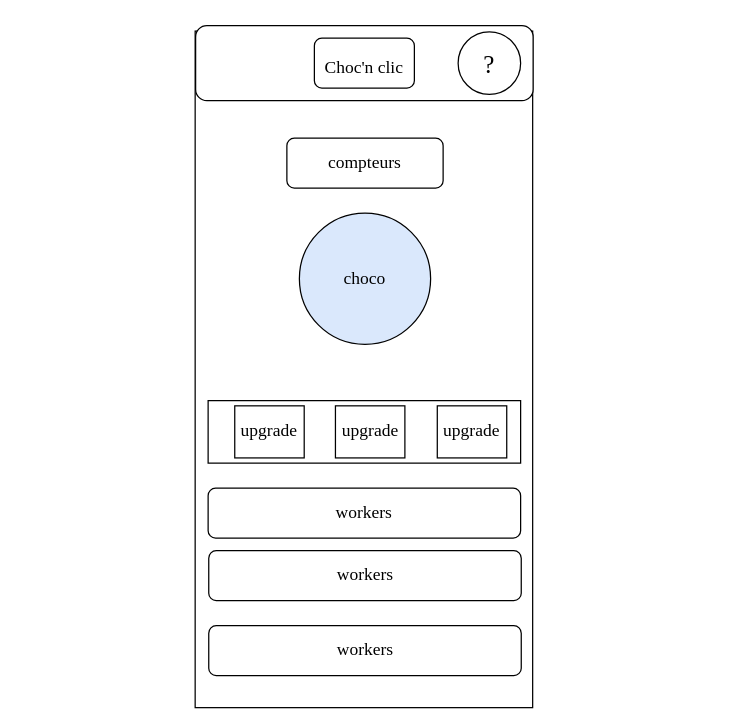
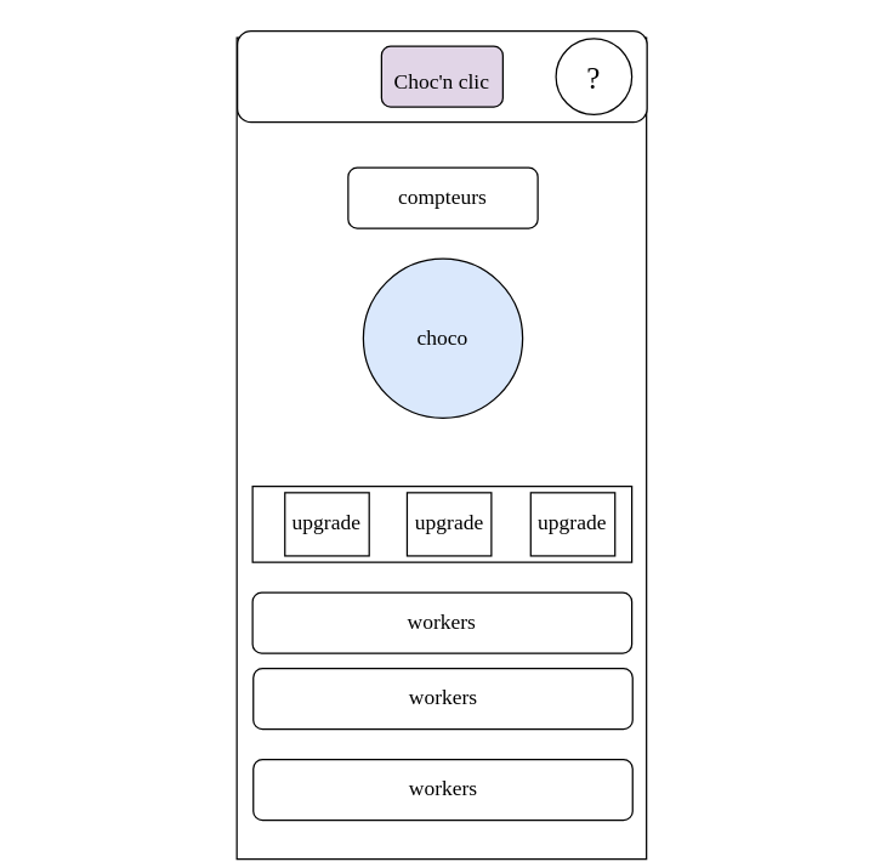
- <mxCell id="6" value="&lt;font style=&quot;font-size: 14px;&quot;&gt;Choc'n clic&lt;/font&gt;" style="rounded=1;whiteSpace=wrap;html=1;sketch=0;hachureGap=4;jiggle=2;curveFitting=1;fontFamily=Architects Daughter;fontSource=https%3A%2F%2Ffonts.googleapis.com%2Fcss%3Ffamily%3DArchitects%2BDaughter;fontSize=20;" parent="4" vertex="1"><mxGeometry x="95" y="10" width="80" height="40" as="geometry" /></mxCell>
+ <mxCell id="6" value="&lt;font style=&quot;font-size: 14px;&quot;&gt;Choc'n clic&lt;/font&gt;" style="rounded=1;whiteSpace=wrap;html=1;sketch=0;hachureGap=4;jiggle=2;curveFitting=1;fontFamily=Architects Daughter;fontSource=https%3A%2F%2Ffonts.googleapis.com%2Fcss%3Ffamily%3DArchitects%2BDaughter;fontSize=20;fillColor=#e1d5e7;" parent="4" vertex="1"><mxGeometry x="95" y="10" width="80" height="40" as="geometry" /></mxCell>
